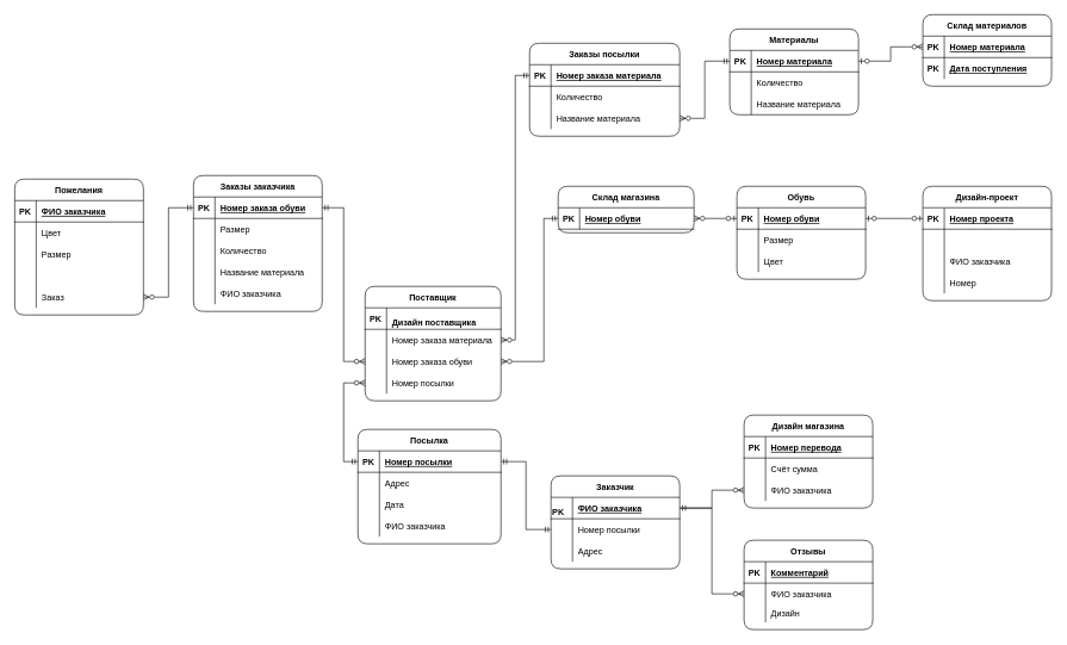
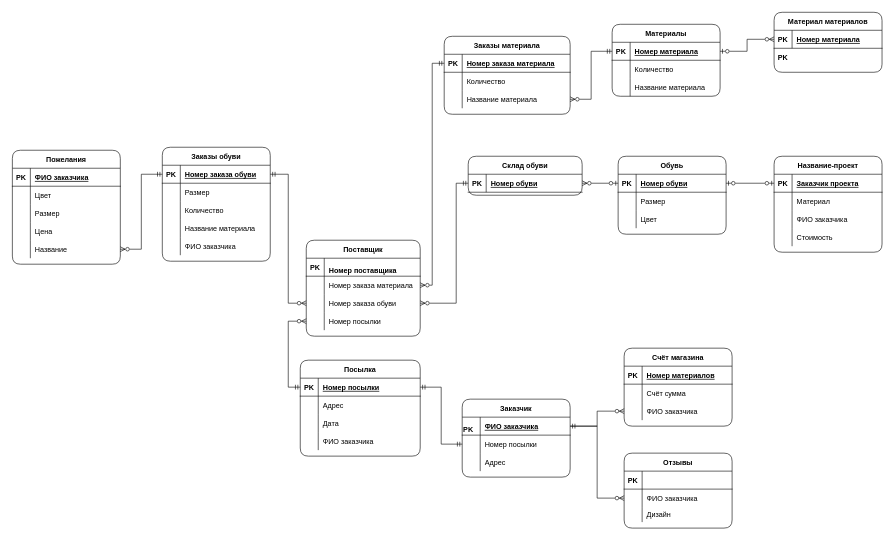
- <mxCell id="142" value="Склад материалов" style="shape=table;startSize=30;container=1;collapsible=1;childLayout=tableLayout;fixedRows=1;rowLines=0;fontStyle=1;align=center;resizeLast=1;rounded=1;" vertex="1" parent="1"><mxGeometry x="1290" y="20" width="180" height="100" as="geometry" /></mxCell>
+ <mxCell id="142" value="Материал материалов" style="shape=table;startSize=30;container=1;collapsible=1;childLayout=tableLayout;fixedRows=1;rowLines=0;fontStyle=1;align=center;resizeLast=1;rounded=1;" vertex="1" parent="1"><mxGeometry x="1290" y="20" width="180" height="100" as="geometry" /></mxCell>
- <mxCell id="18" value="Заказы посылки" style="shape=table;startSize=30;container=1;collapsible=1;childLayout=tableLayout;fixedRows=1;rowLines=0;fontStyle=1;align=center;resizeLast=1;rounded=1;" parent="1" vertex="1"><mxGeometry x="740" y="60" width="210" height="130" as="geometry" /></mxCell>
+ <mxCell id="18" value="Заказы материала" style="shape=table;startSize=30;container=1;collapsible=1;childLayout=tableLayout;fixedRows=1;rowLines=0;fontStyle=1;align=center;resizeLast=1;rounded=1;" parent="1" vertex="1"><mxGeometry x="740" y="60" width="210" height="130" as="geometry" /></mxCell>
- <mxCell id="148" value="Дата поступления" style="shape=partialRectangle;connectable=0;fillColor=none;top=0;left=0;bottom=0;right=0;align=left;spacingLeft=6;overflow=hidden;rounded=1;fontStyle=5" vertex="1" parent="146"><mxGeometry x="30" width="150" height="30" as="geometry"><mxRectangle width="150" height="30" as="alternateBounds" /></mxGeometry></mxCell>
- <mxCell id="2" value="Заказы заказчика" style="shape=table;startSize=30;container=1;collapsible=1;childLayout=tableLayout;fixedRows=1;rowLines=0;fontStyle=1;align=center;resizeLast=1;rounded=1;" parent="1" vertex="1"><mxGeometry x="270" y="245" width="180" height="190" as="geometry" /></mxCell>
+ <mxCell id="2" value="Заказы обуви" style="shape=table;startSize=30;container=1;collapsible=1;childLayout=tableLayout;fixedRows=1;rowLines=0;fontStyle=1;align=center;resizeLast=1;rounded=1;" parent="1" vertex="1"><mxGeometry x="270" y="245" width="180" height="190" as="geometry" /></mxCell>
- <mxCell id="80" value="Склад магазина" style="shape=table;startSize=30;container=1;collapsible=1;childLayout=tableLayout;fixedRows=1;rowLines=0;fontStyle=1;align=center;resizeLast=1;rounded=1;" parent="1" vertex="1"><mxGeometry x="780" y="260" width="190" height="65" as="geometry" /></mxCell>
+ <mxCell id="80" value="Склад обуви" style="shape=table;startSize=30;container=1;collapsible=1;childLayout=tableLayout;fixedRows=1;rowLines=0;fontStyle=1;align=center;resizeLast=1;rounded=1;" parent="1" vertex="1"><mxGeometry x="780" y="260" width="190" height="65" as="geometry" /></mxCell>
- <mxCell id="129" value="Дизайн-проект" style="shape=table;startSize=30;container=1;collapsible=1;childLayout=tableLayout;fixedRows=1;rowLines=0;fontStyle=1;align=center;resizeLast=1;rounded=1;" vertex="1" parent="1"><mxGeometry x="1290" y="260" width="180" height="160.0" as="geometry" /></mxCell>
+ <mxCell id="129" value="Название-проект" style="shape=table;startSize=30;container=1;collapsible=1;childLayout=tableLayout;fixedRows=1;rowLines=0;fontStyle=1;align=center;resizeLast=1;rounded=1;" vertex="1" parent="1"><mxGeometry x="1290" y="260" width="180" height="160.0" as="geometry" /></mxCell>
- <mxCell id="132" value="Номер проекта" style="shape=partialRectangle;connectable=0;fillColor=none;top=0;left=0;bottom=0;right=0;align=left;spacingLeft=6;fontStyle=5;overflow=hidden;" vertex="1" parent="130"><mxGeometry x="30" width="150" height="30" as="geometry"><mxRectangle width="150" height="30" as="alternateBounds" /></mxGeometry></mxCell>
+ <mxCell id="132" value="Заказчик проекта" style="shape=partialRectangle;connectable=0;fillColor=none;top=0;left=0;bottom=0;right=0;align=left;spacingLeft=6;fontStyle=5;overflow=hidden;" vertex="1" parent="130"><mxGeometry x="30" width="150" height="30" as="geometry"><mxRectangle width="150" height="30" as="alternateBounds" /></mxGeometry></mxCell>
+ <mxCell id="135" value="Материал" style="shape=partialRectangle;connectable=0;fillColor=none;top=0;left=0;bottom=0;right=0;align=left;spacingLeft=6;overflow=hidden;" vertex="1" parent="133"><mxGeometry x="30" width="150" height="30" as="geometry"><mxRectangle width="150" height="30" as="alternateBounds" /></mxGeometry></mxCell>
+ <mxCell id="40" value="Цена" style="shape=partialRectangle;connectable=0;fillColor=none;top=0;left=0;bottom=0;right=0;align=left;spacingLeft=6;overflow=hidden;" parent="38" vertex="1"><mxGeometry x="30" width="150" height="30" as="geometry"><mxRectangle width="150" height="30" as="alternateBounds" /></mxGeometry></mxCell>
- <mxCell id="141" value="Номер" style="shape=partialRectangle;connectable=0;fillColor=none;top=0;left=0;bottom=0;right=0;align=left;spacingLeft=6;overflow=hidden;" vertex="1" parent="139"><mxGeometry x="30" width="150" height="30" as="geometry"><mxRectangle width="150" height="30" as="alternateBounds" /></mxGeometry></mxCell>
+ <mxCell id="141" value="Стоимость" style="shape=partialRectangle;connectable=0;fillColor=none;top=0;left=0;bottom=0;right=0;align=left;spacingLeft=6;overflow=hidden;" vertex="1" parent="139"><mxGeometry x="30" width="150" height="30" as="geometry"><mxRectangle width="150" height="30" as="alternateBounds" /></mxGeometry></mxCell>
- <mxCell id="43" value="Заказ" style="shape=partialRectangle;connectable=0;fillColor=none;top=0;left=0;bottom=0;right=0;align=left;spacingLeft=6;overflow=hidden;" parent="41" vertex="1"><mxGeometry x="30" width="150" height="30" as="geometry"><mxRectangle width="150" height="30" as="alternateBounds" /></mxGeometry></mxCell>
+ <mxCell id="43" value="Название" style="shape=partialRectangle;connectable=0;fillColor=none;top=0;left=0;bottom=0;right=0;align=left;spacingLeft=6;overflow=hidden;" parent="41" vertex="1"><mxGeometry x="30" width="150" height="30" as="geometry"><mxRectangle width="150" height="30" as="alternateBounds" /></mxGeometry></mxCell>
- <mxCell id="100" value="Дизайн поставщика" style="shape=partialRectangle;connectable=0;fillColor=none;top=0;left=0;bottom=0;right=0;align=left;spacingLeft=6;fontStyle=1;overflow=hidden;rounded=1;sketch=0;verticalAlign=bottom;fontColor=#000000;" parent="98" vertex="1"><mxGeometry x="30" width="160" height="30" as="geometry"><mxRectangle width="160" height="30" as="alternateBounds" /></mxGeometry></mxCell>
+ <mxCell id="100" value="Номер поставщика" style="shape=partialRectangle;connectable=0;fillColor=none;top=0;left=0;bottom=0;right=0;align=left;spacingLeft=6;fontStyle=1;overflow=hidden;rounded=1;sketch=0;verticalAlign=bottom;fontColor=#000000;" parent="98" vertex="1"><mxGeometry x="30" width="160" height="30" as="geometry"><mxRectangle width="160" height="30" as="alternateBounds" /></mxGeometry></mxCell>
- <mxCell id="70" value="Дизайн магазина" style="shape=table;startSize=30;container=1;collapsible=1;childLayout=tableLayout;fixedRows=1;rowLines=0;fontStyle=1;align=center;resizeLast=1;rounded=1;" parent="1" vertex="1"><mxGeometry x="1040" y="580" width="180" height="130" as="geometry" /></mxCell>
+ <mxCell id="70" value="Счёт магазина" style="shape=table;startSize=30;container=1;collapsible=1;childLayout=tableLayout;fixedRows=1;rowLines=0;fontStyle=1;align=center;resizeLast=1;rounded=1;" parent="1" vertex="1"><mxGeometry x="1040" y="580" width="180" height="130" as="geometry" /></mxCell>
- <mxCell id="73" value="Номер перевода" style="shape=partialRectangle;connectable=0;fillColor=none;top=0;left=0;bottom=0;right=0;align=left;spacingLeft=6;fontStyle=5;overflow=hidden;" parent="71" vertex="1"><mxGeometry x="30" width="150" height="30" as="geometry"><mxRectangle width="150" height="30" as="alternateBounds" /></mxGeometry></mxCell>
+ <mxCell id="73" value="Номер материалов" style="shape=partialRectangle;connectable=0;fillColor=none;top=0;left=0;bottom=0;right=0;align=left;spacingLeft=6;fontStyle=5;overflow=hidden;" parent="71" vertex="1"><mxGeometry x="30" width="150" height="30" as="geometry"><mxRectangle width="150" height="30" as="alternateBounds" /></mxGeometry></mxCell>
- <mxCell id="63" value="Комментарий" style="shape=partialRectangle;connectable=0;fillColor=none;top=0;left=0;bottom=0;right=0;align=left;spacingLeft=6;fontStyle=5;overflow=hidden;" parent="61" vertex="1"><mxGeometry x="30" width="150" height="30" as="geometry"><mxRectangle width="150" height="30" as="alternateBounds" /></mxGeometry></mxCell>
